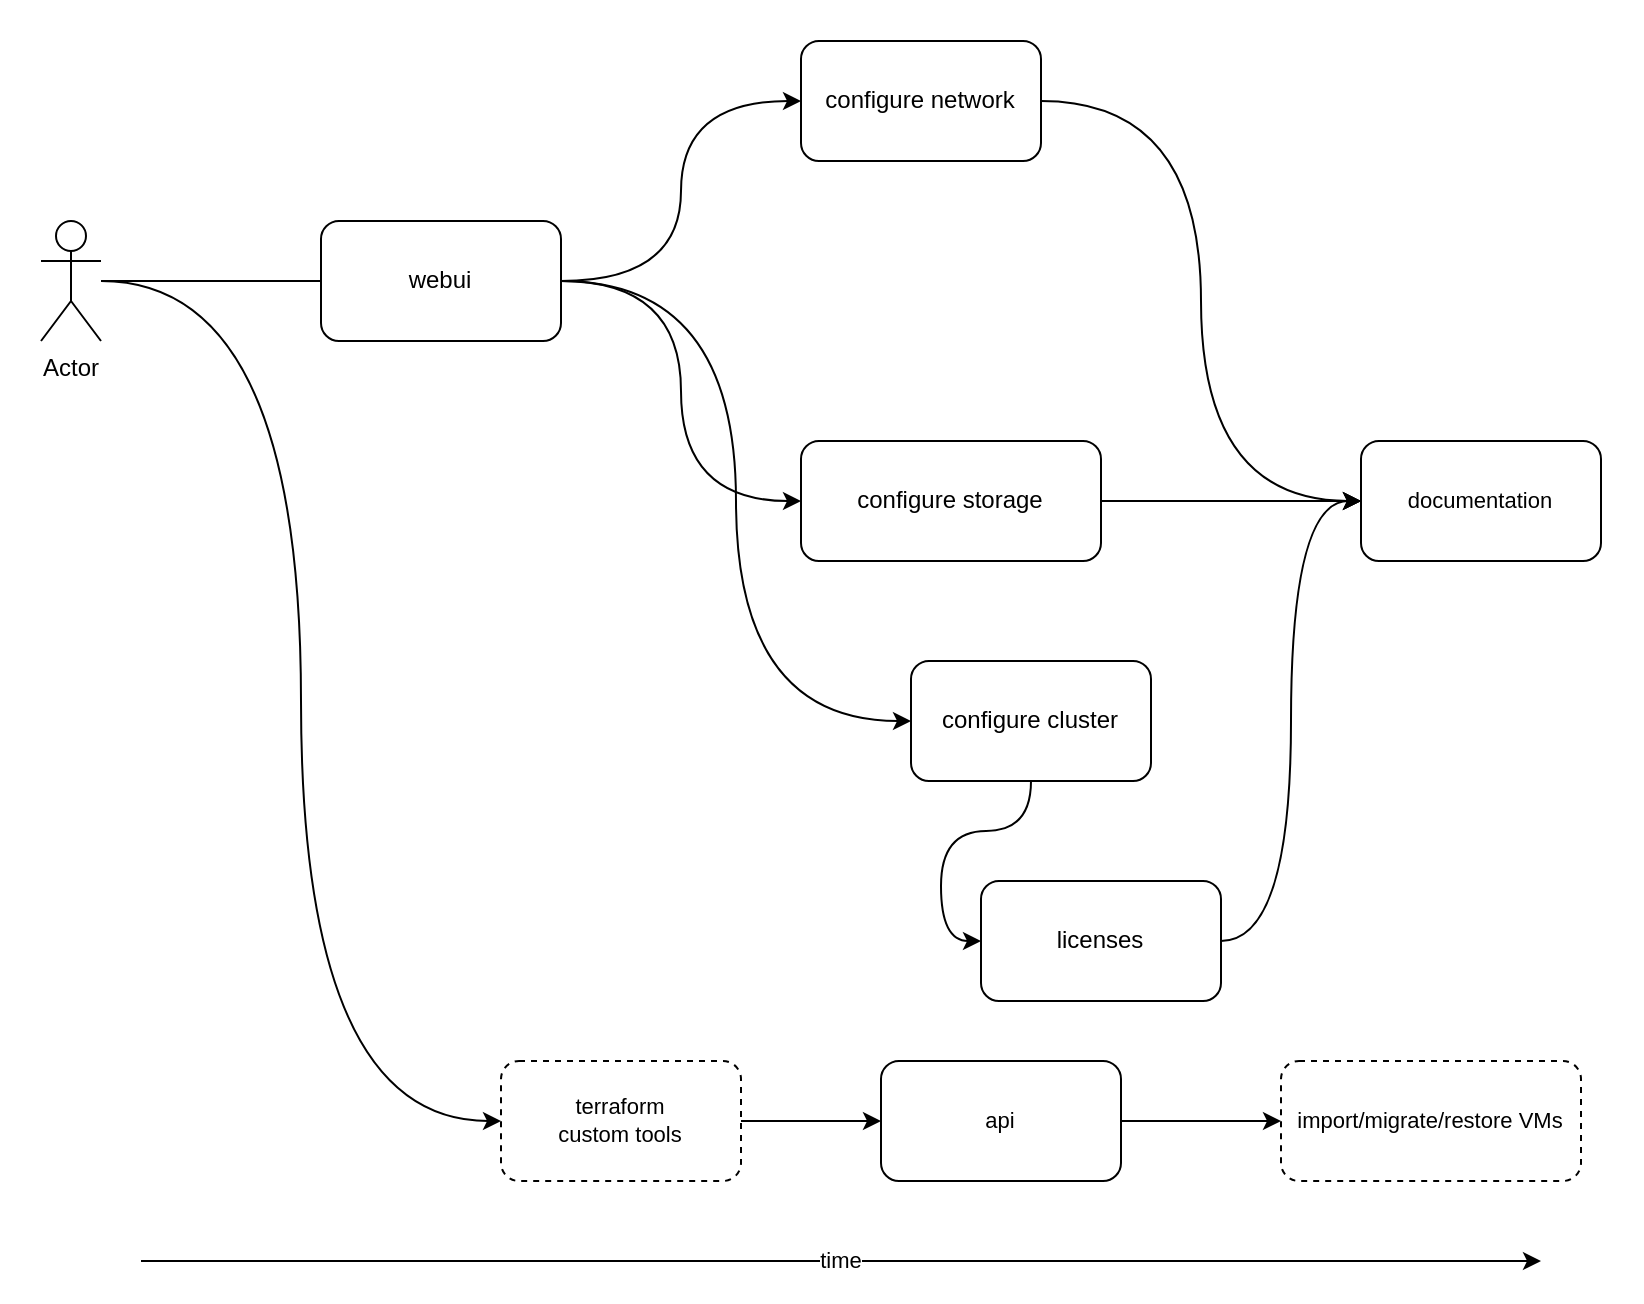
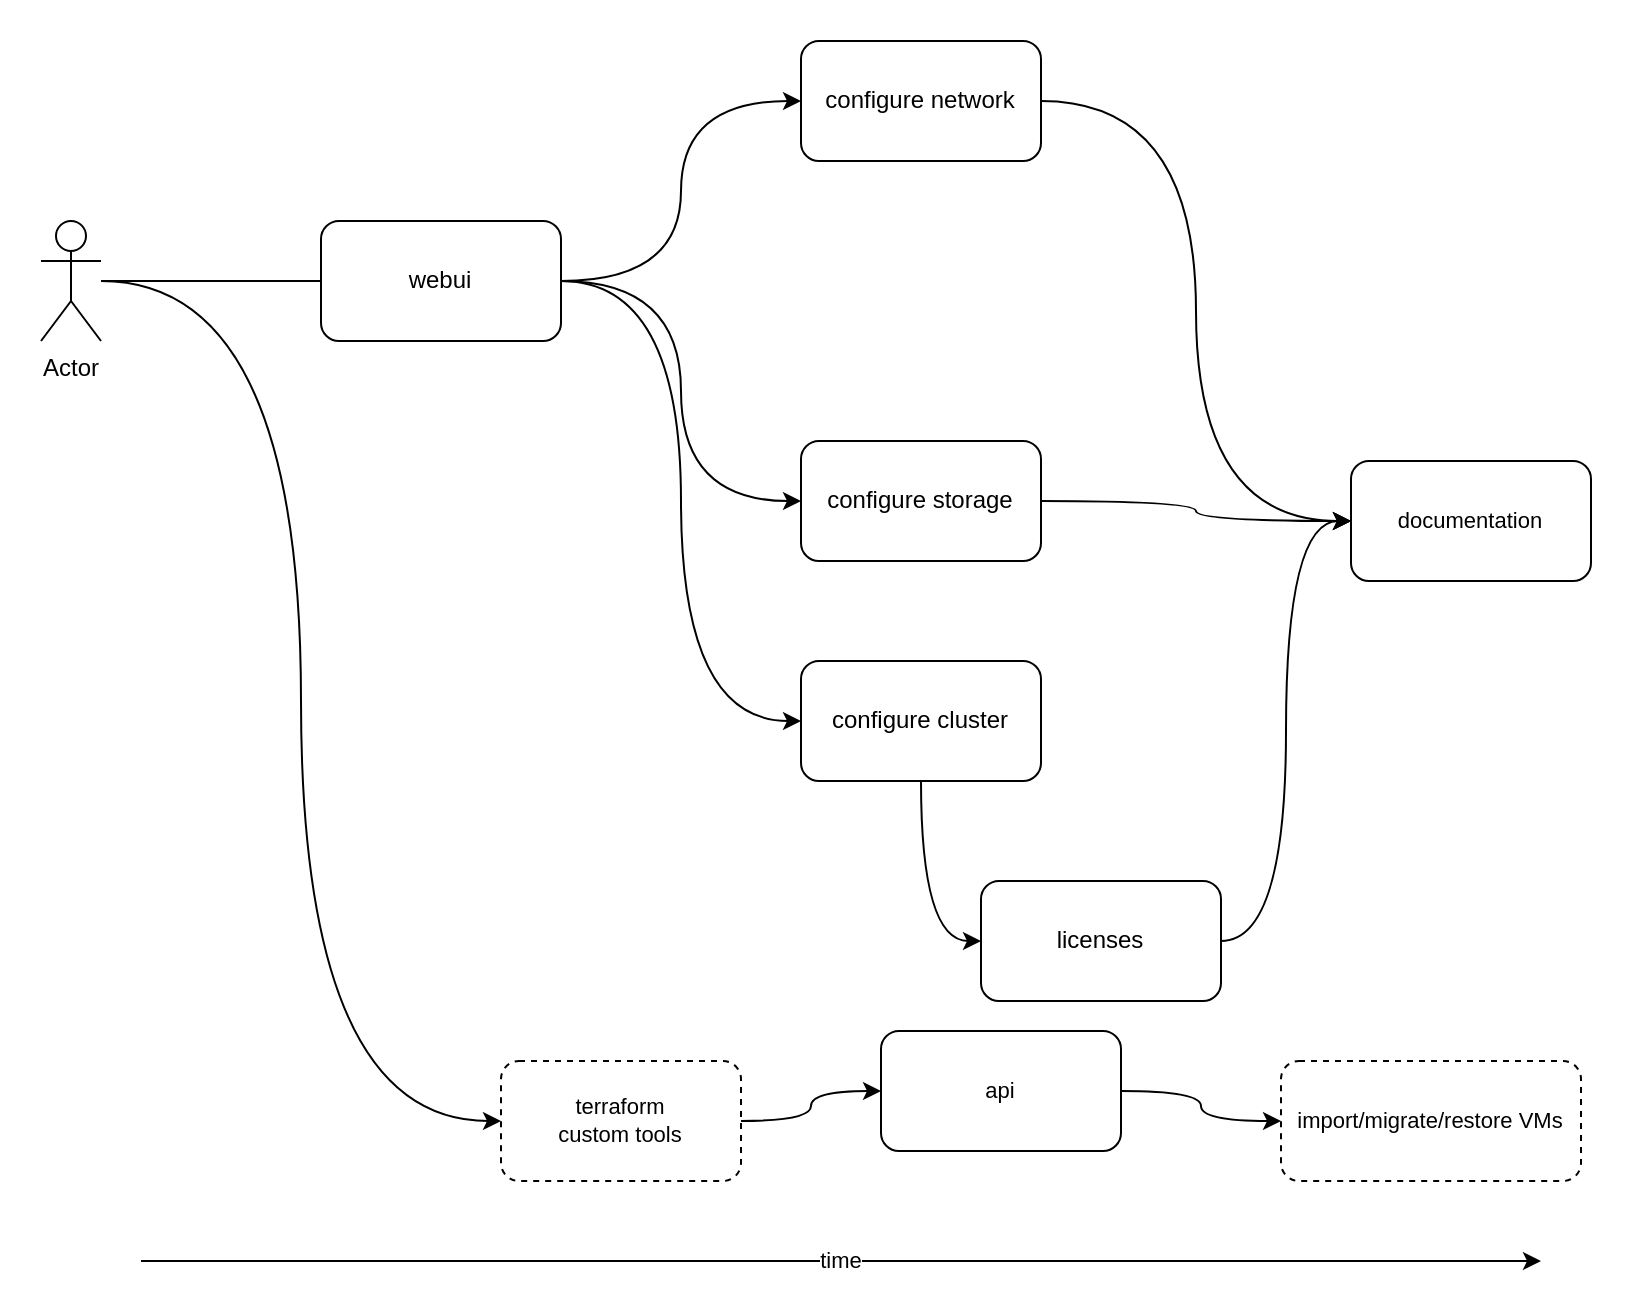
- <mxCell id="12" value="configure storage" style="rounded=1;whiteSpace=wrap;html=1;" vertex="1" parent="1"><mxGeometry x="400" y="220" width="150" height="60" as="geometry" /></mxCell>
+ <mxCell id="12" value="configure storage" style="rounded=1;whiteSpace=wrap;html=1;" vertex="1" parent="1"><mxGeometry x="400" y="220" width="120" height="60" as="geometry" /></mxCell>
- <mxCell id="17" value="documentation" style="rounded=1;whiteSpace=wrap;html=1;fontFamily=Helvetica;fontSize=11;fontColor=default;labelBackgroundColor=default;" vertex="1" parent="1"><mxGeometry x="680" y="220" width="120" height="60" as="geometry" /></mxCell>
+ <mxCell id="17" value="documentation" style="rounded=1;whiteSpace=wrap;html=1;fontFamily=Helvetica;fontSize=11;fontColor=default;labelBackgroundColor=default;" vertex="1" parent="1"><mxGeometry x="675" y="230" width="120" height="60" as="geometry" /></mxCell>
- <mxCell id="14" value="configure cluster" style="rounded=1;whiteSpace=wrap;html=1;" vertex="1" parent="1"><mxGeometry x="455" y="330" width="120" height="60" as="geometry" /></mxCell>
+ <mxCell id="14" value="configure cluster" style="rounded=1;whiteSpace=wrap;html=1;" vertex="1" parent="1"><mxGeometry x="400" y="330" width="120" height="60" as="geometry" /></mxCell>
- <mxCell id="21" value="api" style="rounded=1;whiteSpace=wrap;html=1;fontFamily=Helvetica;fontSize=11;fontColor=default;labelBackgroundColor=default;" vertex="1" parent="1"><mxGeometry x="440" y="530" width="120" height="60" as="geometry" /></mxCell>
+ <mxCell id="21" value="api" style="rounded=1;whiteSpace=wrap;html=1;fontFamily=Helvetica;fontSize=11;fontColor=default;labelBackgroundColor=default;" vertex="1" parent="1"><mxGeometry x="440" y="515" width="120" height="60" as="geometry" /></mxCell>
